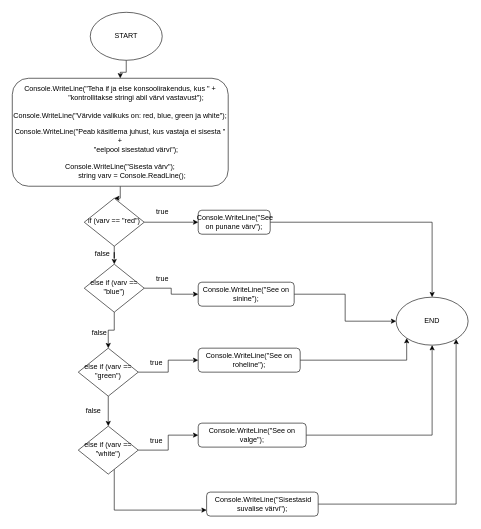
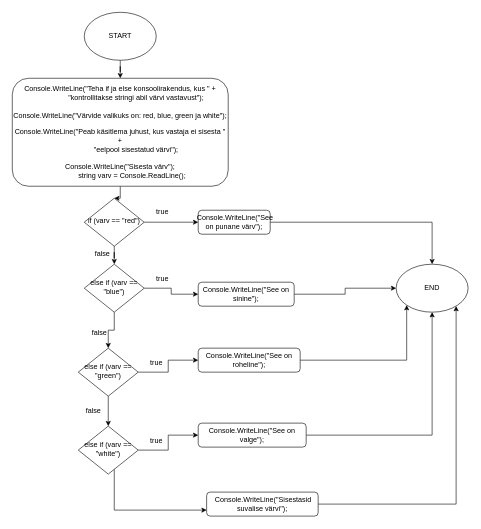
- <mxCell id="15" value="START" style="ellipse;whiteSpace=wrap;html=1;" vertex="1" parent="1"><mxGeometry x="150" y="20" width="120" height="80" as="geometry" /></mxCell>
+ <mxCell id="15" value="START" style="ellipse;whiteSpace=wrap;html=1;" vertex="1" parent="1"><mxGeometry x="140" y="20" width="120" height="80" as="geometry" /></mxCell>
- <mxCell id="16" value="END" style="ellipse;whiteSpace=wrap;html=1;" vertex="1" parent="1"><mxGeometry x="660" y="495" width="120" height="80" as="geometry" /></mxCell>
+ <mxCell id="16" value="END" style="ellipse;whiteSpace=wrap;html=1;" vertex="1" parent="1"><mxGeometry x="660" y="440" width="120" height="80" as="geometry" /></mxCell>
